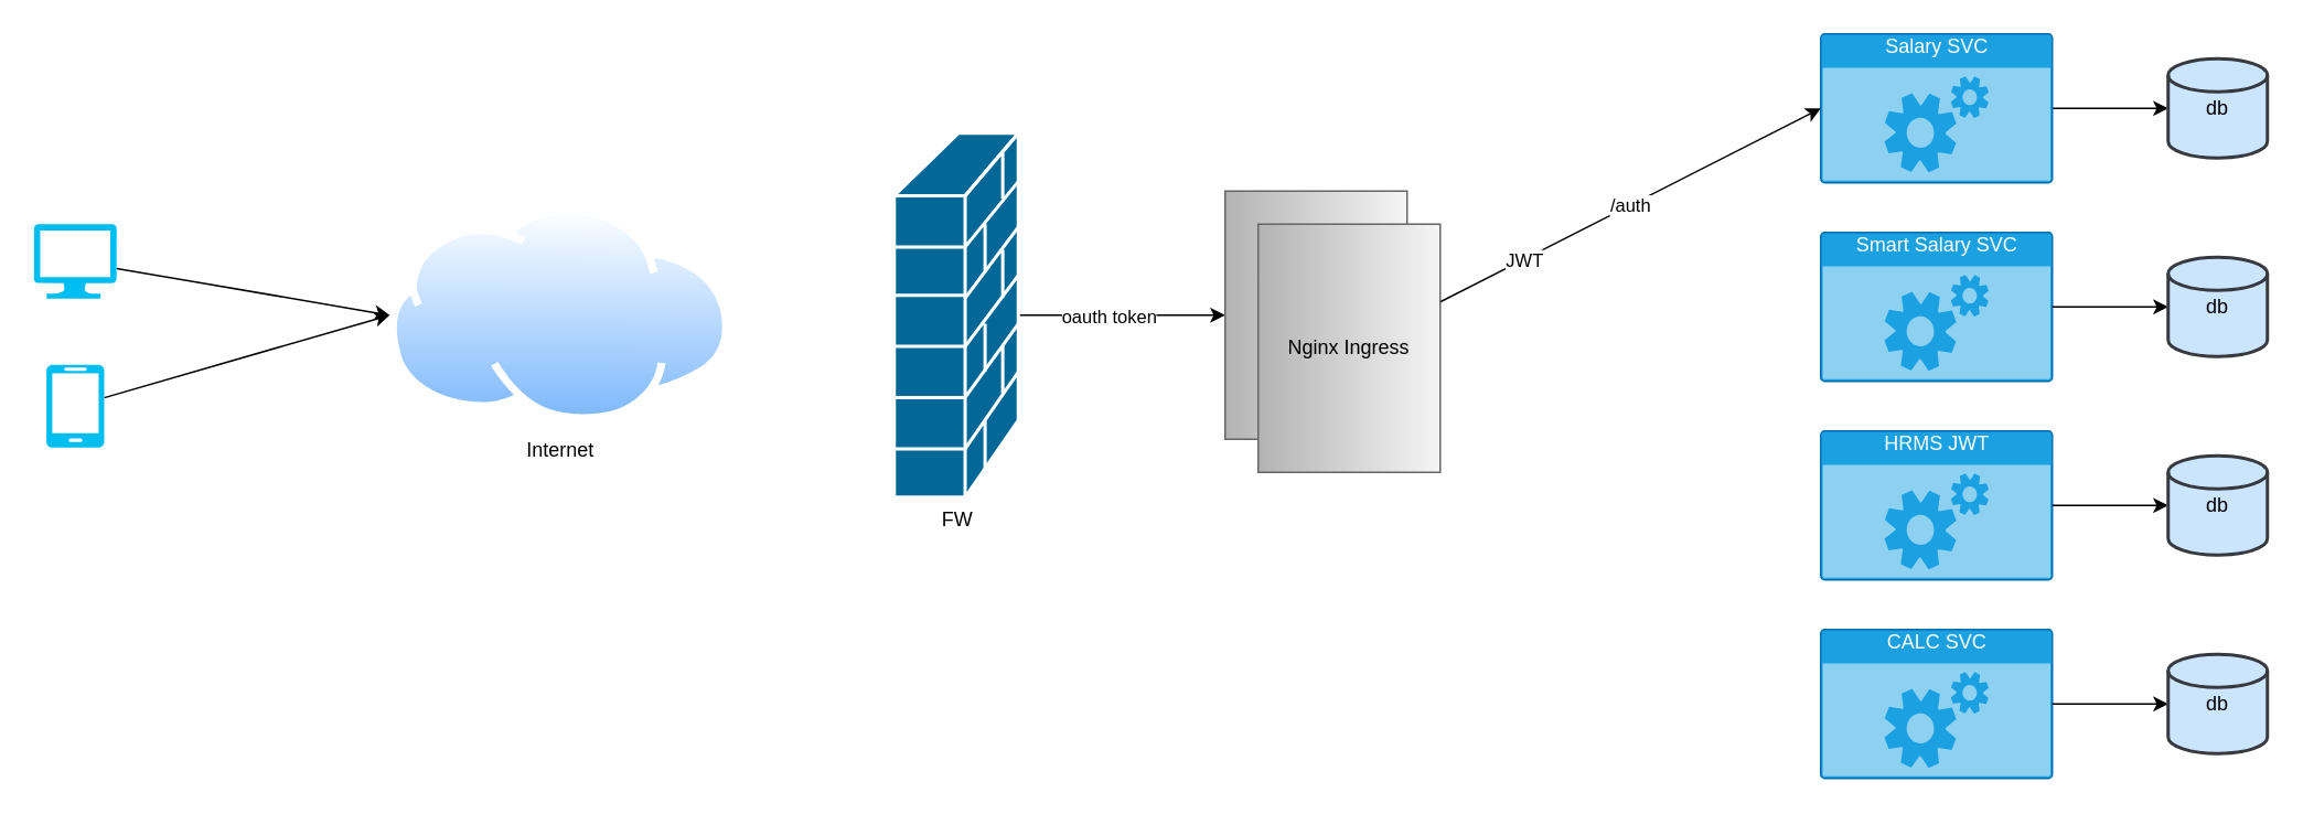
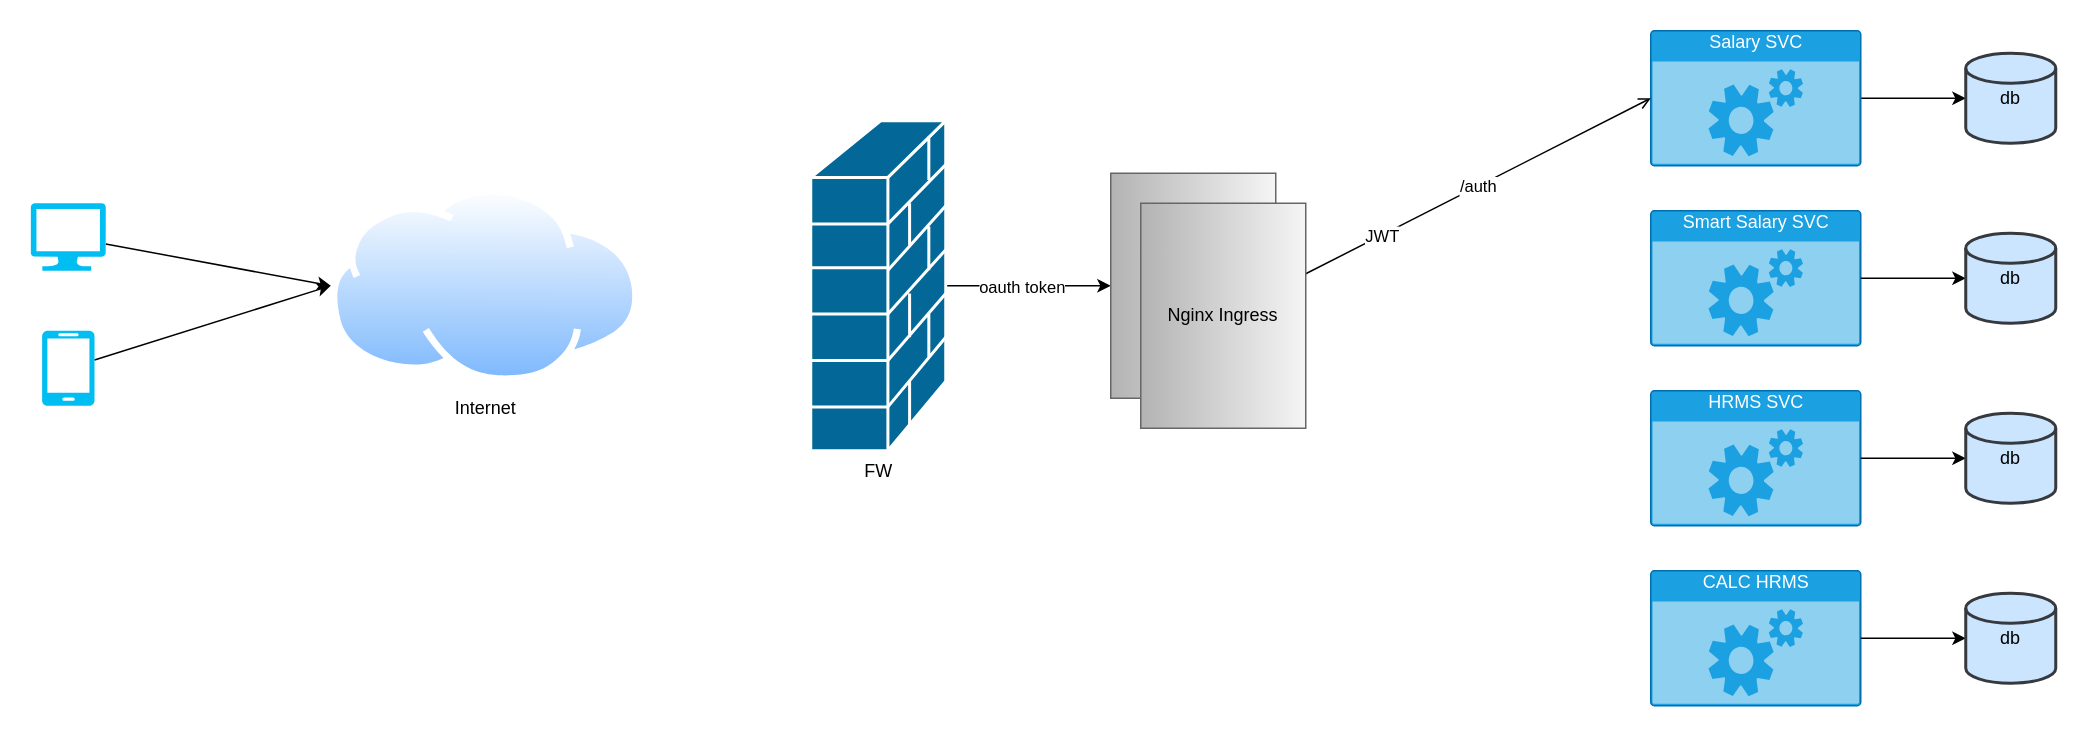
- <mxCell id="18" value="/auth" style="edgeStyle=none;rounded=0;orthogonalLoop=1;jettySize=auto;html=1;entryX=0;entryY=0.5;entryDx=0;entryDy=0;entryPerimeter=0;" parent="1" source="20" target="14" edge="1"><mxGeometry relative="1" as="geometry" /></mxCell>
+ <mxCell id="18" value="/auth" style="edgeStyle=none;rounded=0;orthogonalLoop=1;jettySize=auto;html=1;entryX=0;entryY=0.5;entryDx=0;entryDy=0;entryPerimeter=0;endArrow=open;" parent="1" source="20" target="14" edge="1"><mxGeometry relative="1" as="geometry" /></mxCell>
- <mxCell id="6" value="Internet" style="aspect=fixed;perimeter=ellipsePerimeter;html=1;align=center;shadow=0;dashed=0;spacingTop=3;image;image=img/lib/active_directory/internet_cloud.svg;" parent="1" vertex="1"><mxGeometry x="235" y="125" width="206.34" height="130" as="geometry" /></mxCell>
+ <mxCell id="6" value="Internet" style="aspect=fixed;perimeter=ellipsePerimeter;html=1;align=center;shadow=0;dashed=0;spacingTop=3;image;image=img/lib/active_directory/internet_cloud.svg;" parent="1" vertex="1"><mxGeometry x="220" y="125" width="206.34" height="130" as="geometry" /></mxCell>
- <mxCell id="9" value="FW" style="shape=mxgraph.cisco.security.firewall;html=1;pointerEvents=1;dashed=0;fillColor=#036897;strokeColor=#ffffff;strokeWidth=2;verticalLabelPosition=bottom;verticalAlign=top;align=center;outlineConnect=0;" parent="1" vertex="1"><mxGeometry x="540" y="80" width="75" height="220" as="geometry" /></mxCell>
+ <mxCell id="9" value="FW" style="shape=mxgraph.cisco.security.firewall;html=1;pointerEvents=1;dashed=0;fillColor=#036897;strokeColor=#ffffff;strokeWidth=2;verticalLabelPosition=bottom;verticalAlign=top;align=center;outlineConnect=0;" parent="1" vertex="1"><mxGeometry x="540" y="80" width="90" height="220" as="geometry" /></mxCell>
- <mxCell id="11" value="HRMS JWT" style="html=1;strokeColor=#006EAF;fillColor=#1ba1e2;labelPosition=center;verticalLabelPosition=middle;verticalAlign=top;align=center;fontSize=12;outlineConnect=0;spacingTop=-6;sketch=0;shape=mxgraph.sitemap.services;fontColor=#ffffff;" parent="1" vertex="1"><mxGeometry x="1100" y="260" width="140" height="90" as="geometry" /></mxCell>
+ <mxCell id="11" value="HRMS SVC" style="html=1;strokeColor=#006EAF;fillColor=#1ba1e2;labelPosition=center;verticalLabelPosition=middle;verticalAlign=top;align=center;fontSize=12;outlineConnect=0;spacingTop=-6;sketch=0;shape=mxgraph.sitemap.services;fontColor=#ffffff;" parent="1" vertex="1"><mxGeometry x="1100" y="260" width="140" height="90" as="geometry" /></mxCell>
- <mxCell id="10" value="CALC SVC" style="html=1;strokeColor=#006EAF;fillColor=#1ba1e2;labelPosition=center;verticalLabelPosition=middle;verticalAlign=top;align=center;fontSize=12;outlineConnect=0;spacingTop=-6;sketch=0;shape=mxgraph.sitemap.services;fontColor=#ffffff;" parent="1" vertex="1"><mxGeometry x="1100" y="380" width="140" height="90" as="geometry" /></mxCell>
+ <mxCell id="10" value="CALC HRMS" style="html=1;strokeColor=#006EAF;fillColor=#1ba1e2;labelPosition=center;verticalLabelPosition=middle;verticalAlign=top;align=center;fontSize=12;outlineConnect=0;spacingTop=-6;sketch=0;shape=mxgraph.sitemap.services;fontColor=#ffffff;" parent="1" vertex="1"><mxGeometry x="1100" y="380" width="140" height="90" as="geometry" /></mxCell>
